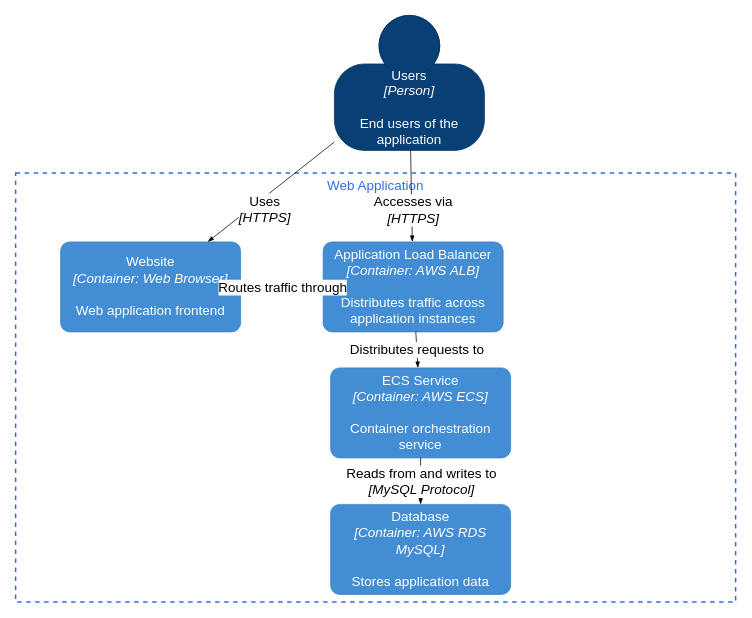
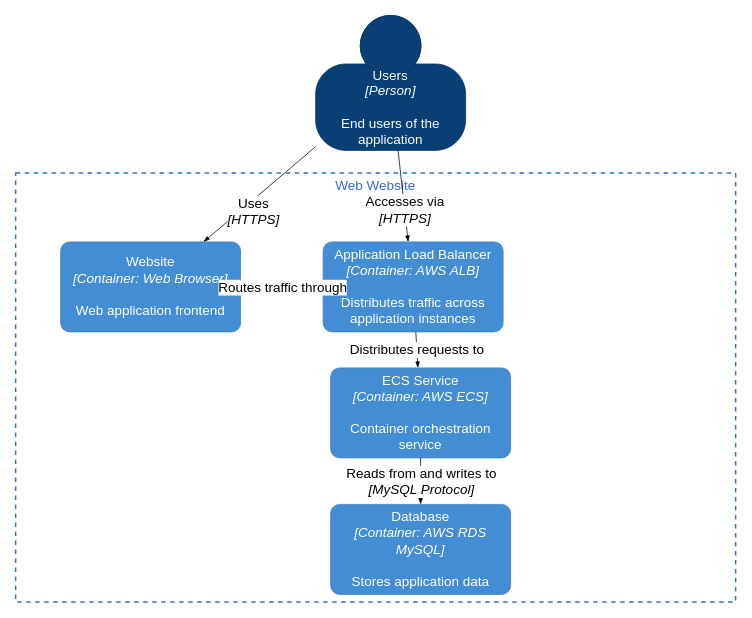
- <mxCell id="2" value="Users&lt;br&gt;&lt;i&gt;[Person]&lt;/i&gt;&lt;br&gt;&lt;br&gt;End users of the application" style="html=1;fontSize=18;dashed=0;whiteSpace=wrap;fillColor=#083F75;strokeColor=#06315C;fontColor=#ffffff;shape=mxgraph.c4.person2;align=center;metaEdit=1;points=[[0.5,0,0],[1,0.5,0],[1,0.75,0],[0.75,1,0],[0.5,1,0],[0.25,1,0],[0,0.75,0],[0,0.5,0]];resizable=0;" parent="1" vertex="1"><mxGeometry x="445" y="20" width="200" height="180" as="geometry" /></mxCell>
+ <mxCell id="2" value="Users&lt;br&gt;&lt;i&gt;[Person]&lt;/i&gt;&lt;br&gt;&lt;br&gt;End users of the application" style="html=1;fontSize=18;dashed=0;whiteSpace=wrap;fillColor=#083F75;strokeColor=#06315C;fontColor=#ffffff;shape=mxgraph.c4.person2;align=center;metaEdit=1;points=[[0.5,0,0],[1,0.5,0],[1,0.75,0],[0.75,1,0],[0.5,1,0],[0.25,1,0],[0,0.75,0],[0,0.5,0]];resizable=0;" parent="1" vertex="1"><mxGeometry x="420" y="20" width="200" height="180" as="geometry" /></mxCell>
- <mxCell id="3" value="Web Application" style="fillColor=none;strokeColor=#326ce5;dashed=1;verticalAlign=top;fontStyle=0;fontColor=#326ce5;whiteSpace=wrap;html=1;strokeWidth=2;fontSize=18;" parent="1" vertex="1"><mxGeometry x="20" y="230" width="960" height="572" as="geometry" /></mxCell>
+ <mxCell id="3" value="Web Website" style="fillColor=none;strokeColor=#326ce5;dashed=1;verticalAlign=top;fontStyle=0;fontColor=#326ce5;whiteSpace=wrap;html=1;strokeWidth=2;fontSize=18;" parent="1" vertex="1"><mxGeometry x="20" y="230" width="960" height="572" as="geometry" /></mxCell>
